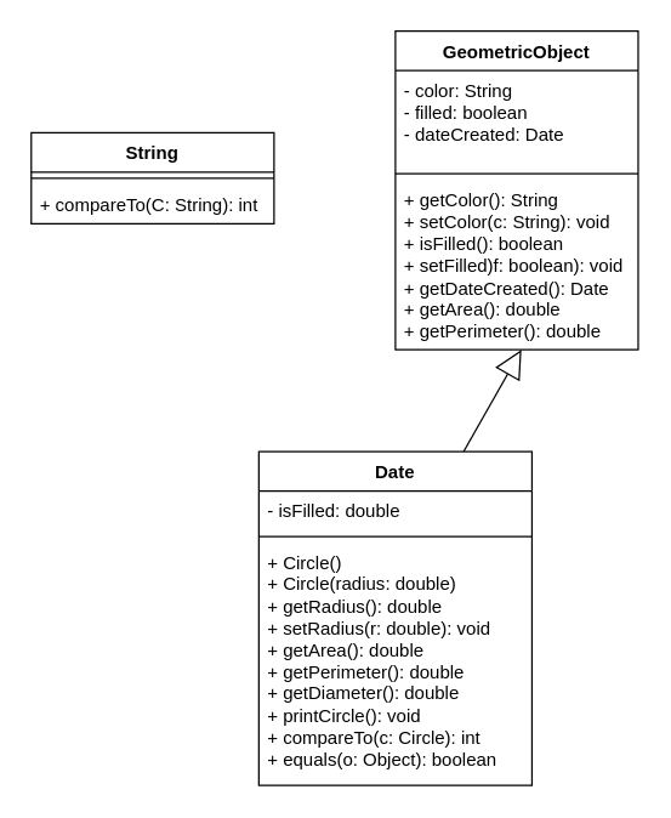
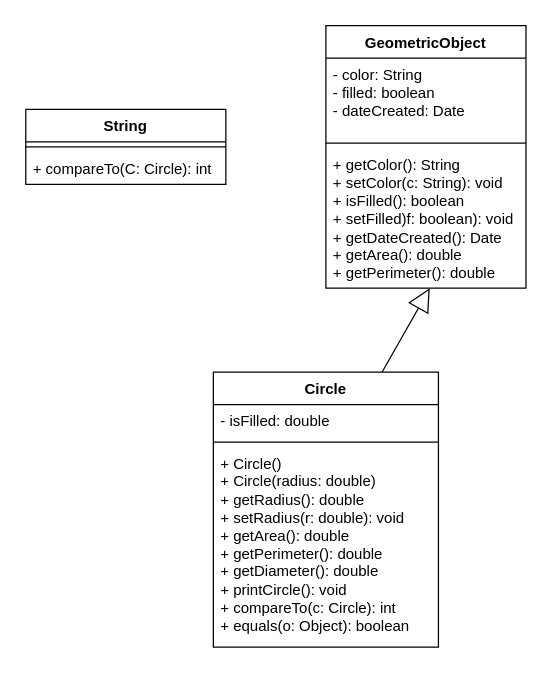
- <mxCell id="12" value="+ compareTo(C: String): int" style="text;strokeColor=none;fillColor=none;align=left;verticalAlign=top;spacingLeft=4;spacingRight=4;overflow=hidden;rotatable=0;points=[[0,0.5],[1,0.5]];portConstraint=eastwest;whiteSpace=wrap;html=1;" vertex="1" parent="10"><mxGeometry y="34" width="160" height="26" as="geometry" /></mxCell>
+ <mxCell id="12" value="+ compareTo(C: Circle): int" style="text;strokeColor=none;fillColor=none;align=left;verticalAlign=top;spacingLeft=4;spacingRight=4;overflow=hidden;rotatable=0;points=[[0,0.5],[1,0.5]];portConstraint=eastwest;whiteSpace=wrap;html=1;" vertex="1" parent="10"><mxGeometry y="34" width="160" height="26" as="geometry" /></mxCell>
- <mxCell id="6" value="Date" style="swimlane;fontStyle=1;align=center;verticalAlign=top;childLayout=stackLayout;horizontal=1;startSize=26;horizontalStack=0;resizeParent=1;resizeParentMax=0;resizeLast=0;collapsible=1;marginBottom=0;whiteSpace=wrap;html=1;" vertex="1" parent="1"><mxGeometry x="170" y="297" width="180" height="220" as="geometry" /></mxCell>
+ <mxCell id="6" value="Circle" style="swimlane;fontStyle=1;align=center;verticalAlign=top;childLayout=stackLayout;horizontal=1;startSize=26;horizontalStack=0;resizeParent=1;resizeParentMax=0;resizeLast=0;collapsible=1;marginBottom=0;whiteSpace=wrap;html=1;" vertex="1" parent="1"><mxGeometry x="170" y="297" width="180" height="220" as="geometry" /></mxCell>
